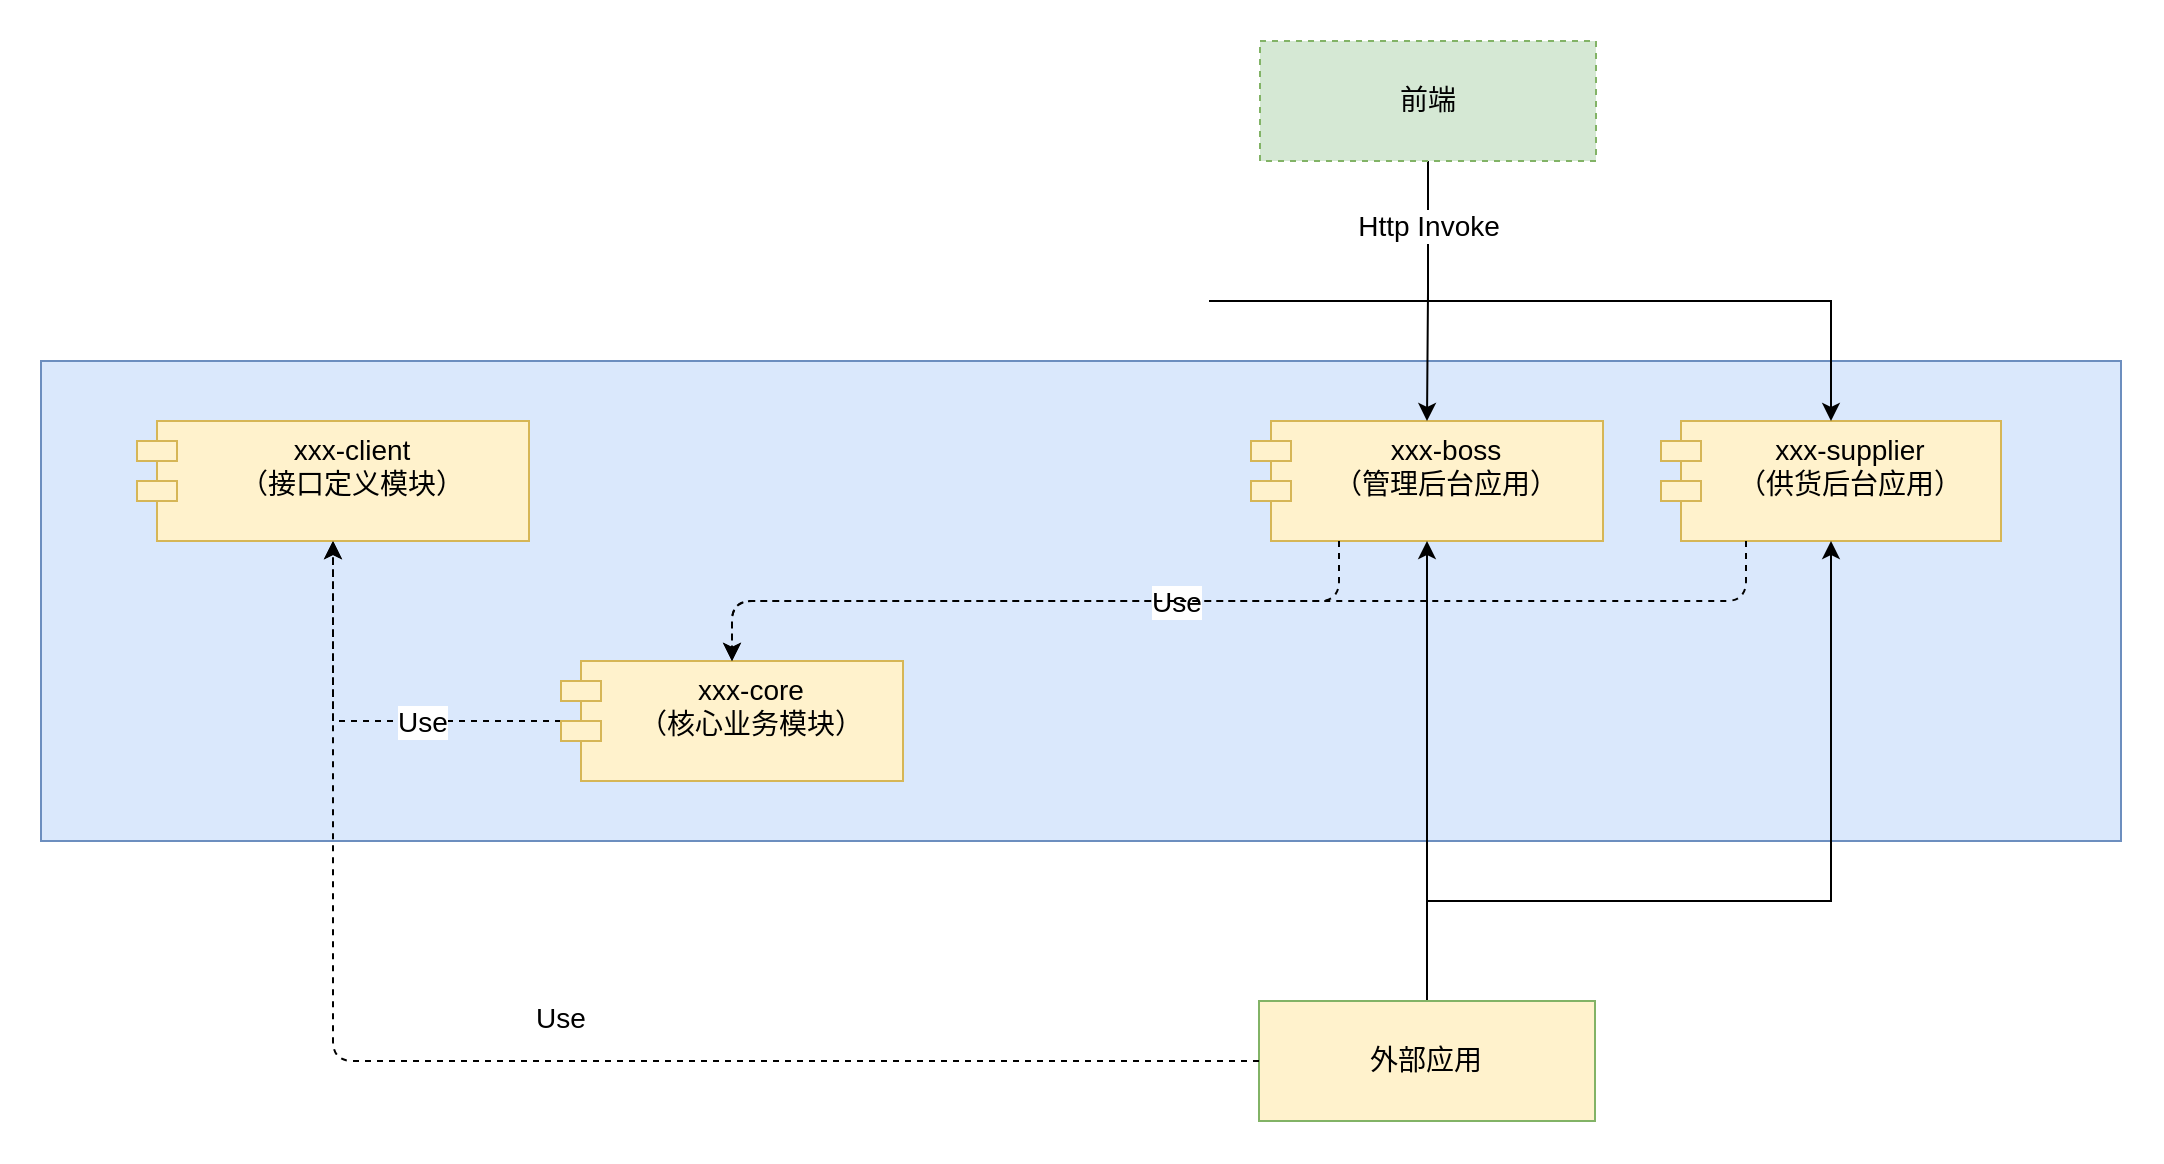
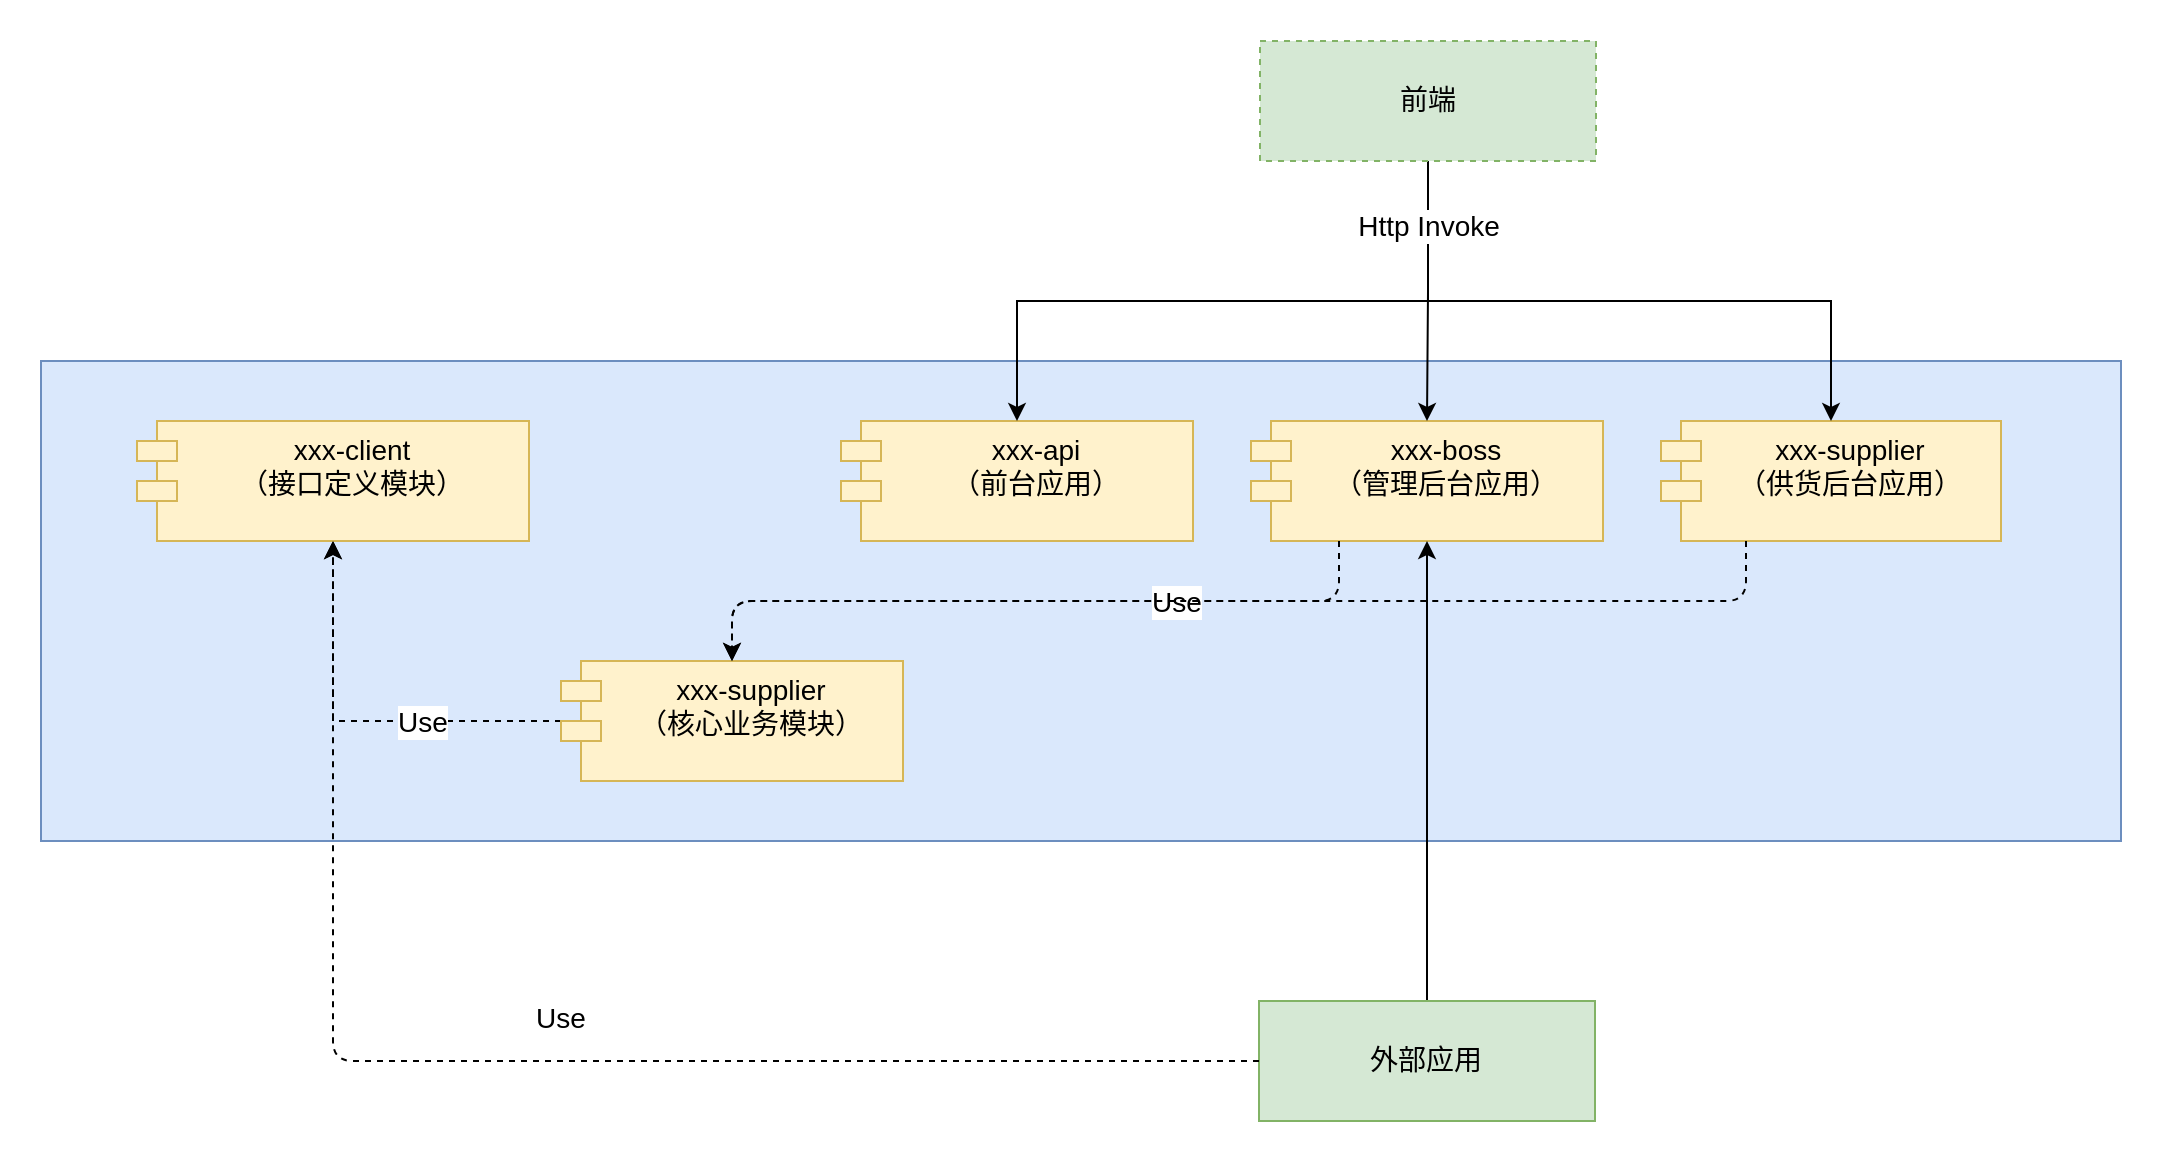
+ <mxCell id="13" style="edgeStyle=orthogonalEdgeStyle;rounded=0;orthogonalLoop=1;jettySize=auto;html=1;fontSize=16;endArrow=classic;endFill=1;" parent="1" source="17" target="3" edge="1"><mxGeometry relative="1" as="geometry"><Array as="points"><mxPoint x="604" y="150" /><mxPoint x="398" y="150" /></Array></mxGeometry></mxCell>
+ <mxCell id="3" value="xxx-api&#10;（前台应用）" style="shape=module;align=left;spacingLeft=20;align=center;verticalAlign=top;fontSize=14;fillColor=#fff2cc;strokeColor=#d6b656;" parent="1" vertex="1"><mxGeometry x="420" y="210" width="176" height="60" as="geometry" /></mxCell>
- <mxCell id="8" value="xxx-core&#10;（核心业务模块）" style="shape=module;align=left;spacingLeft=20;align=center;verticalAlign=top;fontSize=14;fillColor=#fff2cc;strokeColor=#d6b656;" parent="1" vertex="1"><mxGeometry x="280" y="330" width="171" height="60" as="geometry" /></mxCell>
+ <mxCell id="8" value="xxx-supplier&#10;（核心业务模块）" style="shape=module;align=left;spacingLeft=20;align=center;verticalAlign=top;fontSize=14;fillColor=#fff2cc;strokeColor=#d6b656;" parent="1" vertex="1"><mxGeometry x="280" y="330" width="171" height="60" as="geometry" /></mxCell>
- <mxCell id="19" style="edgeStyle=orthogonalEdgeStyle;rounded=0;orthogonalLoop=1;jettySize=auto;html=1;fontSize=14;" edge="1" parent="1" source="20" target="5"><mxGeometry relative="1" as="geometry"><Array as="points"><mxPoint x="713" y="450" /><mxPoint x="915" y="450" /></Array></mxGeometry></mxCell>
- <mxCell id="20" value="外部应用" style="rounded=0;whiteSpace=wrap;html=1;fontSize=14;fillColor=#fff2cc;strokeColor=#82b366;" parent="1" vertex="1"><mxGeometry x="629" y="500" width="168" height="60" as="geometry" /></mxCell>
+ <mxCell id="20" value="外部应用" style="rounded=0;whiteSpace=wrap;html=1;fontSize=14;fillColor=#d5e8d4;strokeColor=#82b366;" parent="1" vertex="1"><mxGeometry x="629" y="500" width="168" height="60" as="geometry" /></mxCell>
